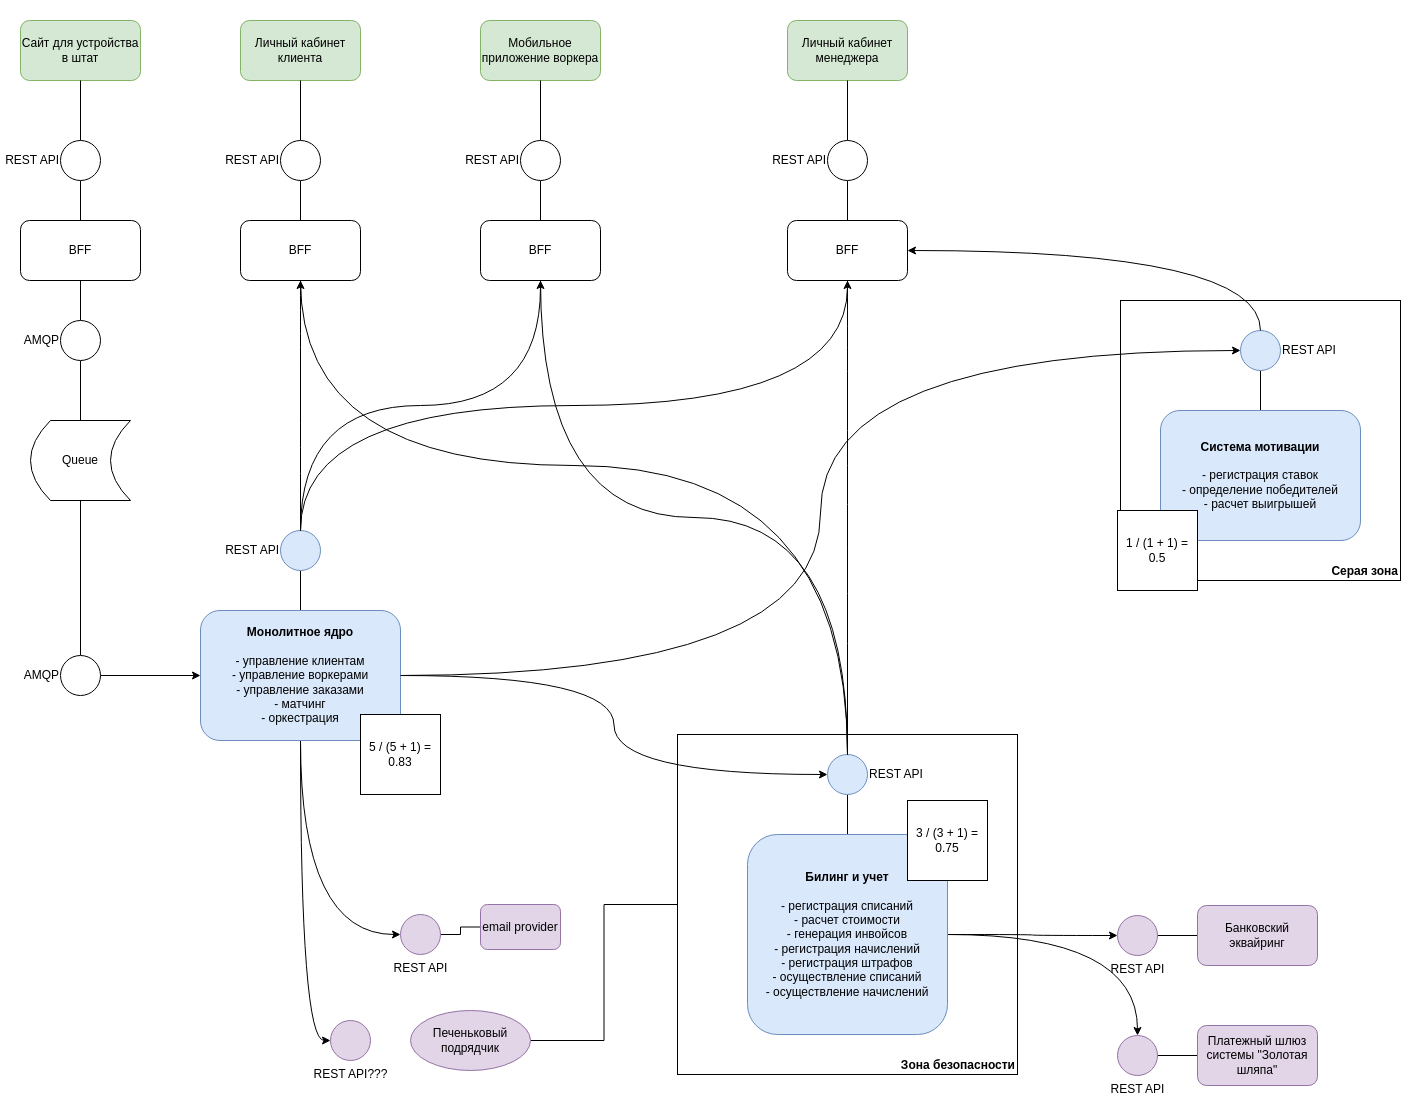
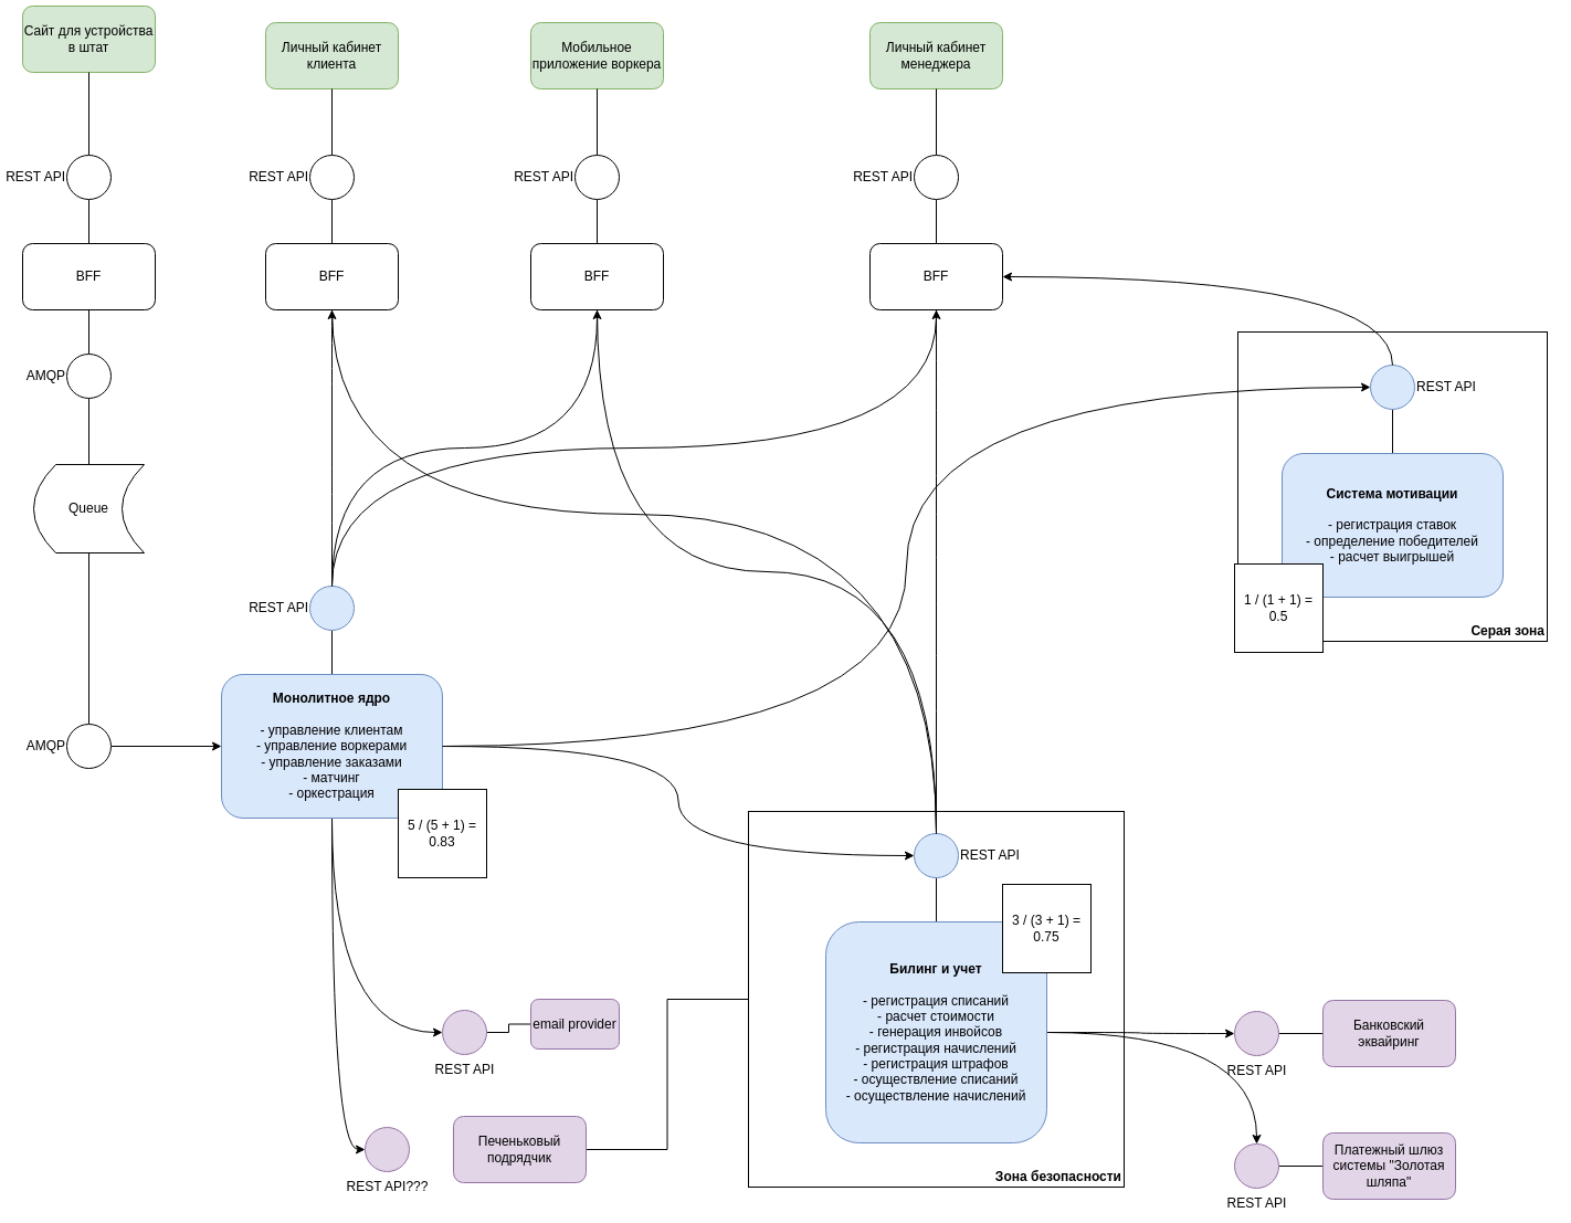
- <mxCell id="7" value="Сайт для устройства в штат" style="rounded=1;whiteSpace=wrap;html=1;fillColor=#d5e8d4;strokeColor=#82b366;" parent="1" vertex="1"><mxGeometry x="20" y="20" width="120" height="60" as="geometry" /></mxCell>
+ <mxCell id="7" value="Сайт для устройства в штат" style="rounded=1;whiteSpace=wrap;html=1;fillColor=#d5e8d4;strokeColor=#82b366;" parent="1" vertex="1"><mxGeometry x="20" y="5" width="120" height="60" as="geometry" /></mxCell>
- <mxCell id="15" value="Печеньковый подрядчик" style="ellipse;whiteSpace=wrap;html=1;fillColor=#e1d5e7;strokeColor=#9673a6;" parent="1" vertex="1"><mxGeometry x="410" y="1010" width="120" height="60" as="geometry" /></mxCell>
+ <mxCell id="15" value="Печеньковый подрядчик" style="rounded=1;whiteSpace=wrap;html=1;fillColor=#e1d5e7;strokeColor=#9673a6;" parent="1" vertex="1"><mxGeometry x="410" y="1010" width="120" height="60" as="geometry" /></mxCell>
